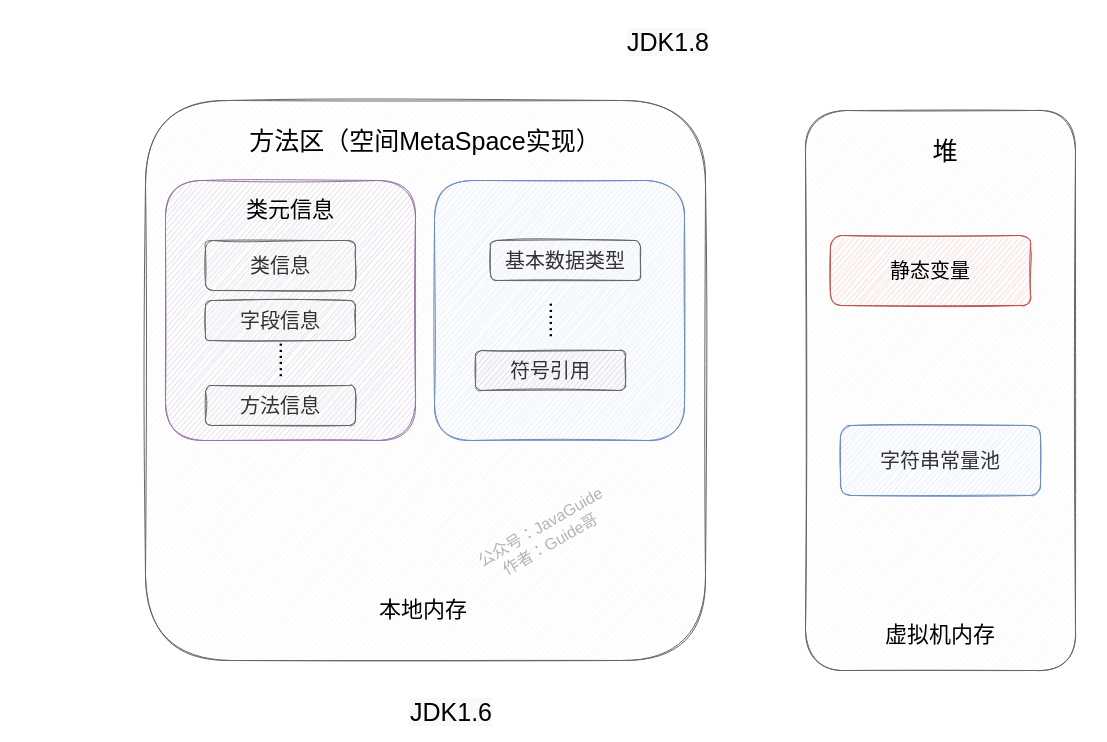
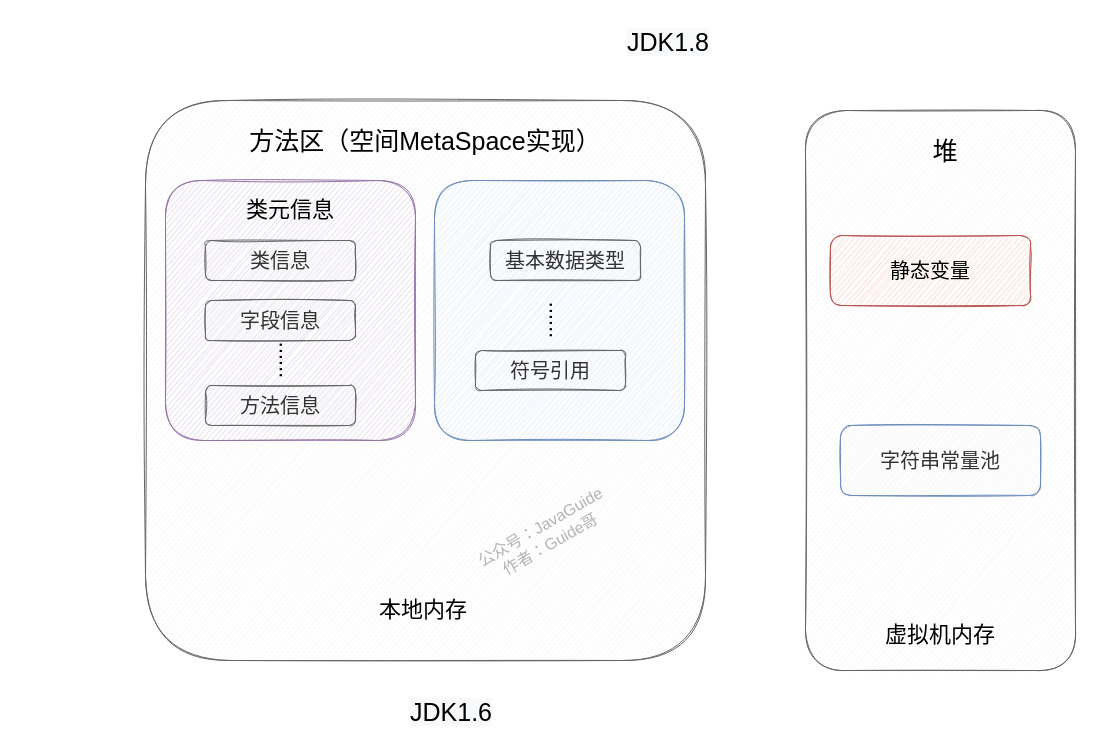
- <mxCell id="6" value="类信息" style="rounded=1;whiteSpace=wrap;html=1;fillColor=#f5f5f5;strokeColor=#666666;sketch=1;fontSize=20;fontColor=#333333;" vertex="1" parent="1"><mxGeometry x="205" y="240" width="150" height="50" as="geometry" /></mxCell>
+ <mxCell id="6" value="类信息" style="rounded=1;whiteSpace=wrap;html=1;fillColor=#f5f5f5;strokeColor=#666666;sketch=1;fontSize=20;fontColor=#333333;" vertex="1" parent="1"><mxGeometry x="205" y="240" width="150" height="40" as="geometry" /></mxCell>
- <mxCell id="19" value="符号引用" style="rounded=1;whiteSpace=wrap;html=1;fillColor=#e1d5e7;strokeColor=#666666;sketch=1;fontSize=20;fontColor=#333333;" vertex="1" parent="1"><mxGeometry x="475" y="350" width="150" height="40" as="geometry" /></mxCell>
+ <mxCell id="19" value="符号引用" style="rounded=1;whiteSpace=wrap;html=1;fillColor=#f5f5f5;strokeColor=#666666;sketch=1;fontSize=20;fontColor=#333333;" vertex="1" parent="1"><mxGeometry x="475" y="350" width="150" height="40" as="geometry" /></mxCell>
- <mxCell id="14" value="&lt;span style=&quot;color: rgb(51 , 51 , 51)&quot;&gt;字符串常量池&lt;/span&gt;" style="rounded=1;whiteSpace=wrap;html=1;fillColor=#dae8fc;strokeColor=#6c8ebf;sketch=1;fontSize=20;" vertex="1" parent="1"><mxGeometry x="840" y="425" width="200" height="70" as="geometry" /></mxCell>
+ <mxCell id="14" value="&lt;span style=&quot;color: rgb(51 , 51 , 51)&quot;&gt;字符串常量池&lt;/span&gt;" style="rounded=1;whiteSpace=wrap;html=1;fillColor=#f5f5f5;strokeColor=#6c8ebf;sketch=1;fontSize=20;" vertex="1" parent="1"><mxGeometry x="840" y="425" width="200" height="70" as="geometry" /></mxCell>
